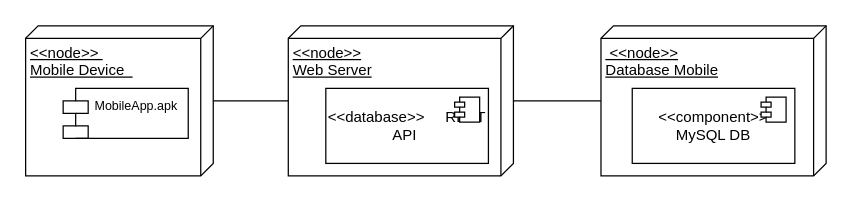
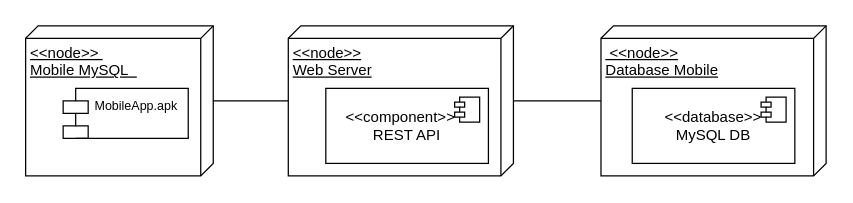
- <mxCell id="2" value="&lt;div&gt;&lt;span style=&quot;background-color: light-dark(#ffffff, var(--ge-dark-color, #121212));&quot;&gt;&amp;lt;&amp;lt;node&amp;gt;&amp;gt;&amp;nbsp;&lt;/span&gt;&lt;/div&gt;&lt;div&gt;&lt;span style=&quot;color: light-dark(rgb(0, 0, 0), rgb(255, 255, 255));&quot;&gt;&lt;font&gt;Mobile Device&amp;nbsp;&amp;nbsp;&lt;/font&gt;&lt;/span&gt;&lt;/div&gt;" style="verticalAlign=top;align=left;spacingTop=8;spacingLeft=2;spacingRight=12;shape=cube;size=10;direction=south;fontStyle=4;html=1;whiteSpace=wrap;" parent="1" vertex="1"><mxGeometry x="20" y="20" width="150" height="120" as="geometry" /></mxCell>
+ <mxCell id="2" value="&lt;div&gt;&lt;span style=&quot;background-color: light-dark(#ffffff, var(--ge-dark-color, #121212));&quot;&gt;&amp;lt;&amp;lt;node&amp;gt;&amp;gt;&amp;nbsp;&lt;/span&gt;&lt;/div&gt;&lt;div&gt;&lt;span style=&quot;color: light-dark(rgb(0, 0, 0), rgb(255, 255, 255));&quot;&gt;&lt;font&gt;Mobile MySQL&amp;nbsp;&amp;nbsp;&lt;/font&gt;&lt;/span&gt;&lt;/div&gt;" style="verticalAlign=top;align=left;spacingTop=8;spacingLeft=2;spacingRight=12;shape=cube;size=10;direction=south;fontStyle=4;html=1;whiteSpace=wrap;" parent="1" vertex="1"><mxGeometry x="20" y="20" width="150" height="120" as="geometry" /></mxCell>
- <mxCell id="5" value="&lt;div&gt;&amp;lt;&amp;lt;database&amp;gt;&amp;gt;&amp;nbsp; &amp;nbsp; &amp;nbsp;&lt;span style=&quot;background-color: transparent; color: light-dark(rgb(0, 0, 0), rgb(255, 255, 255));&quot;&gt;REST API&amp;nbsp;&lt;/span&gt;&lt;/div&gt;" style="html=1;dropTarget=0;whiteSpace=wrap;" vertex="1" parent="1"><mxGeometry x="260" y="70" width="130" height="60" as="geometry" /></mxCell>
+ <mxCell id="5" value="&lt;div&gt;&amp;lt;&amp;lt;component&amp;gt;&amp;gt;&amp;nbsp; &amp;nbsp; &amp;nbsp;&lt;span style=&quot;background-color: transparent; color: light-dark(rgb(0, 0, 0), rgb(255, 255, 255));&quot;&gt;REST API&amp;nbsp;&lt;/span&gt;&lt;/div&gt;" style="html=1;dropTarget=0;whiteSpace=wrap;" vertex="1" parent="1"><mxGeometry x="260" y="70" width="130" height="60" as="geometry" /></mxCell>
- <mxCell id="8" value="&lt;div&gt;&amp;lt;&amp;lt;component&amp;gt;&amp;gt;&lt;/div&gt;&lt;div&gt;MySQL DB&lt;/div&gt;" style="html=1;dropTarget=0;whiteSpace=wrap;" vertex="1" parent="1"><mxGeometry x="505" y="70" width="130" height="60" as="geometry" /></mxCell>
+ <mxCell id="8" value="&lt;div&gt;&amp;lt;&amp;lt;database&amp;gt;&amp;gt;&lt;/div&gt;&lt;div&gt;MySQL DB&lt;/div&gt;" style="html=1;dropTarget=0;whiteSpace=wrap;" vertex="1" parent="1"><mxGeometry x="505" y="70" width="130" height="60" as="geometry" /></mxCell>
